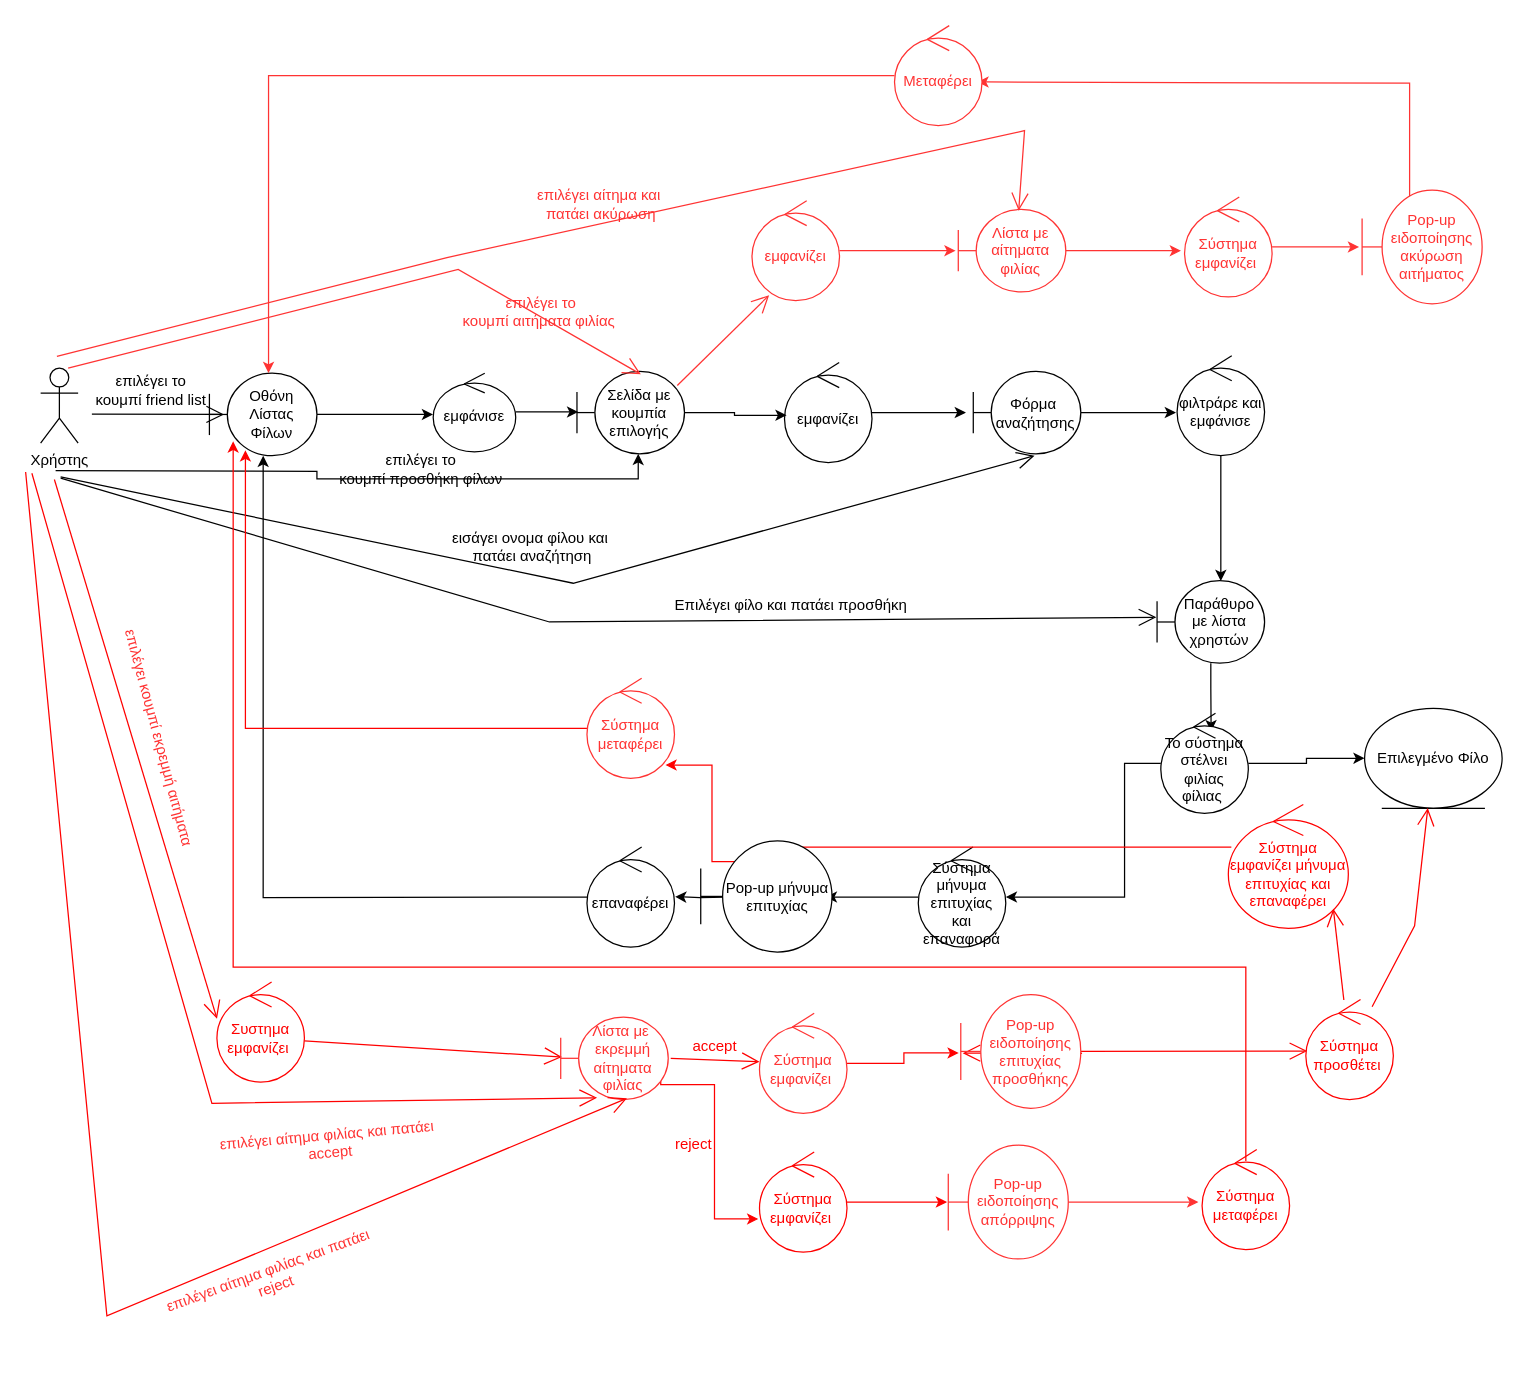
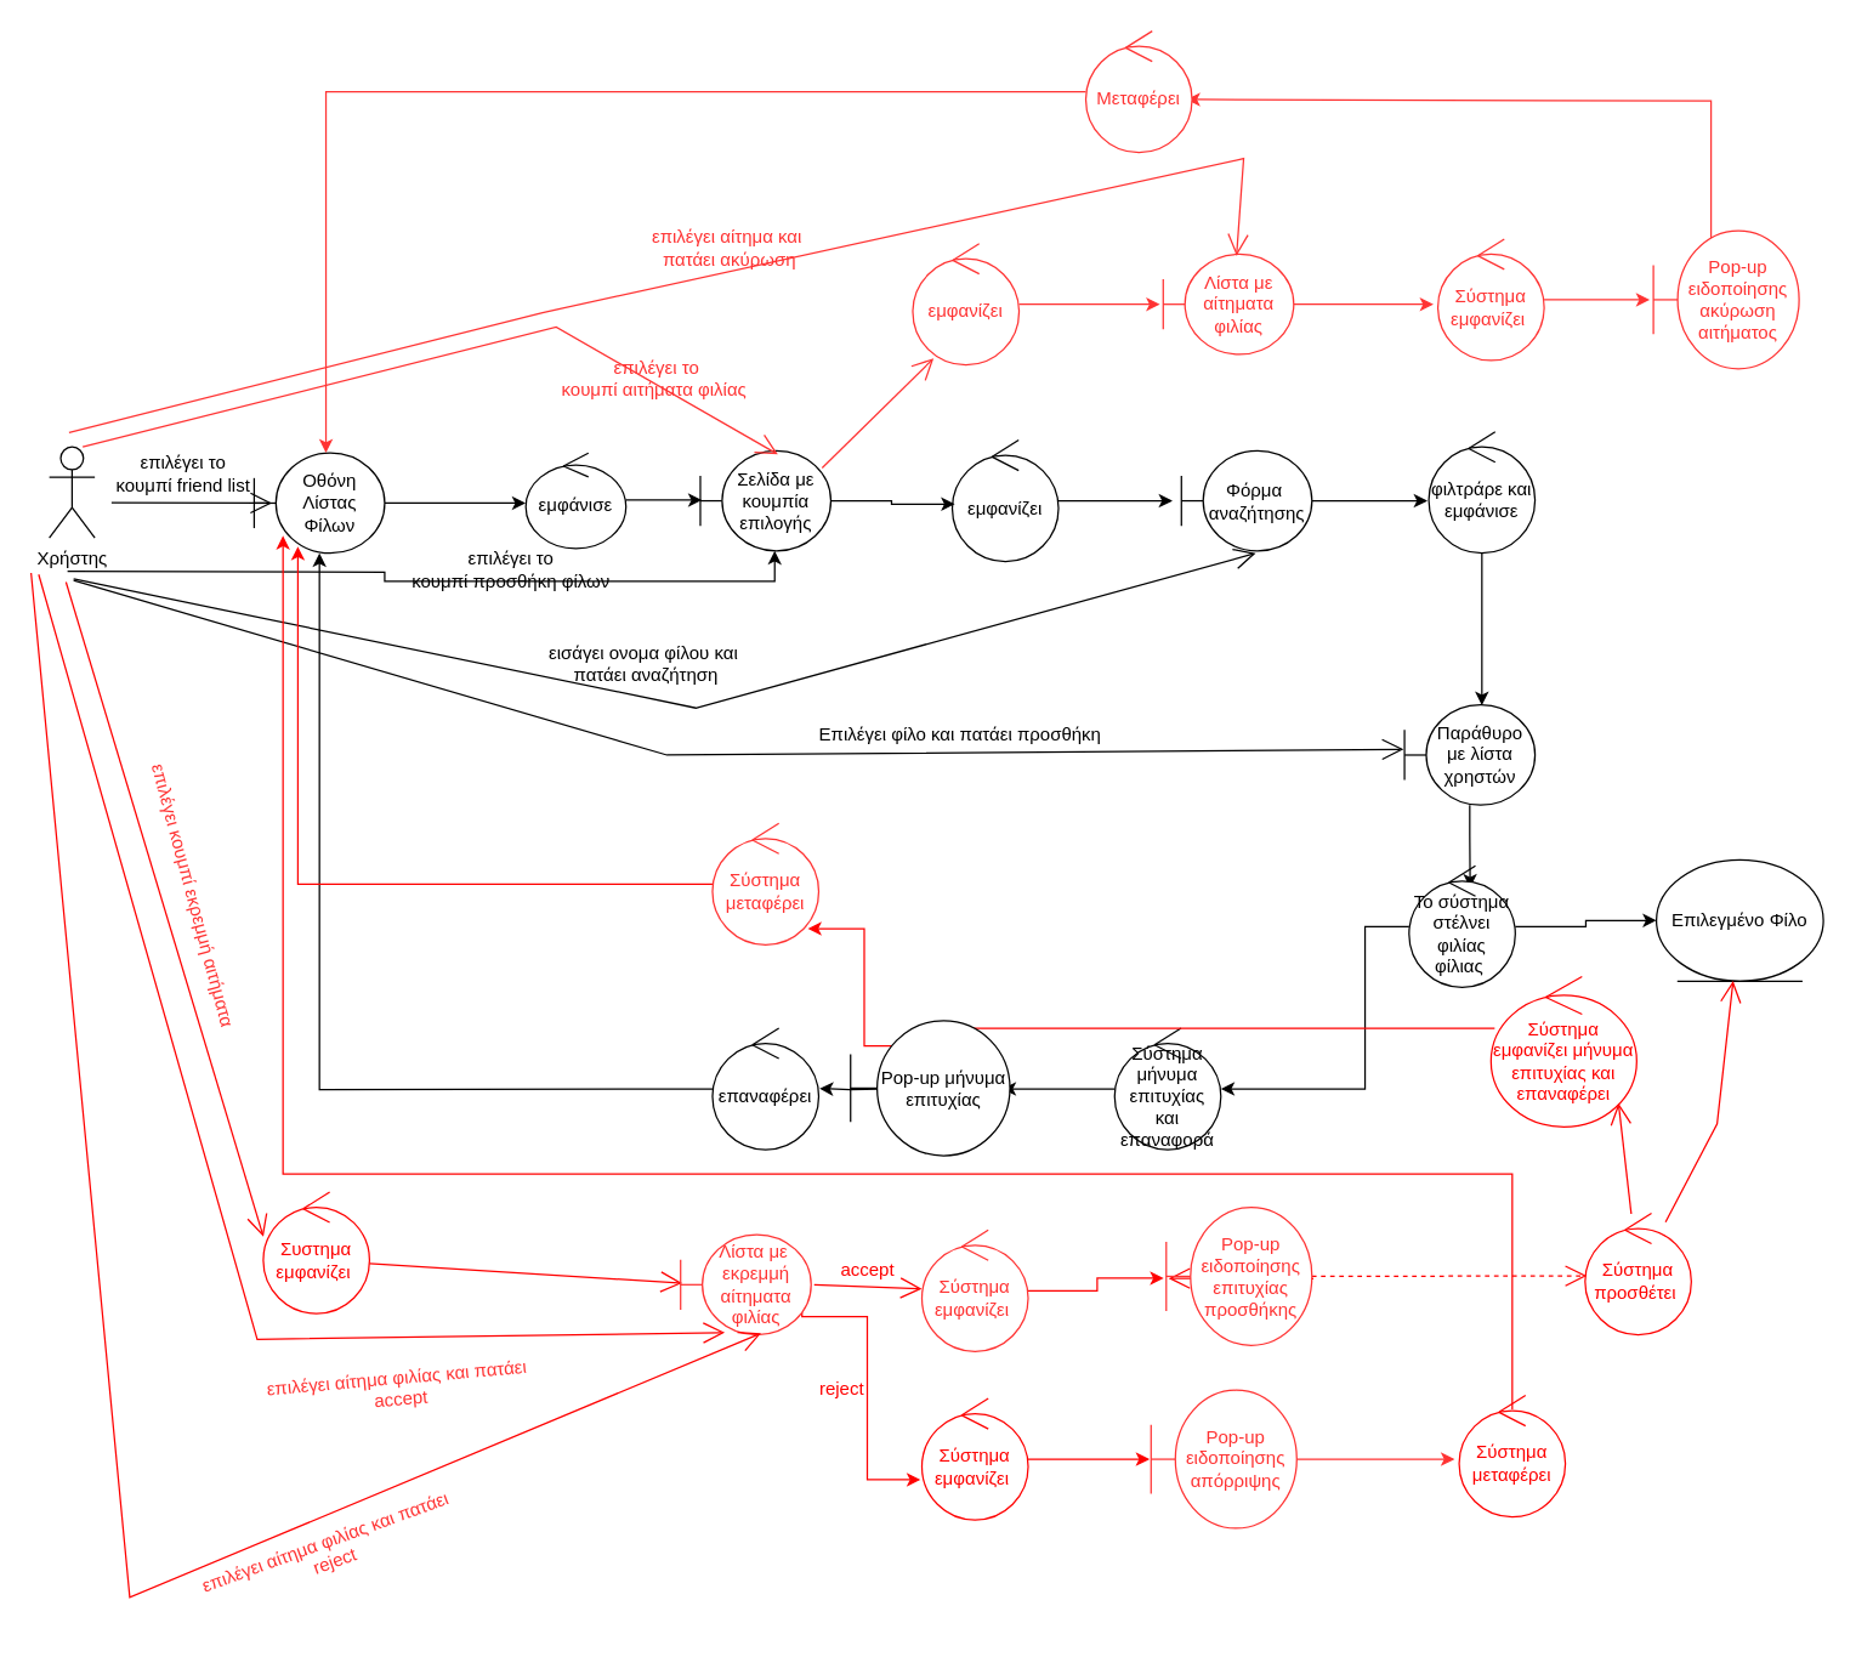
- <mxCell id="60" value="" style="endArrow=open;endFill=1;endSize=12;html=1;rounded=0;strokeColor=#FF0000;exitX=1;exitY=0.5;exitDx=0;exitDy=0;entryX=0.016;entryY=0.515;entryDx=0;entryDy=0;entryPerimeter=0;" parent="1" source="77" target="61" edge="1"><mxGeometry width="160" relative="1" as="geometry"><mxPoint x="865" y="842" as="sourcePoint" /><mxPoint x="1039" y="849" as="targetPoint" /></mxGeometry></mxCell>
+ <mxCell id="60" value="" style="endArrow=open;endFill=1;endSize=12;html=1;rounded=0;strokeColor=#FF0000;exitX=1;exitY=0.5;exitDx=0;exitDy=0;entryX=0.016;entryY=0.515;entryDx=0;entryDy=0;entryPerimeter=0;dashed=1;" parent="1" source="77" target="61" edge="1"><mxGeometry width="160" relative="1" as="geometry"><mxPoint x="865" y="842" as="sourcePoint" /><mxPoint x="1039" y="849" as="targetPoint" /></mxGeometry></mxCell>
